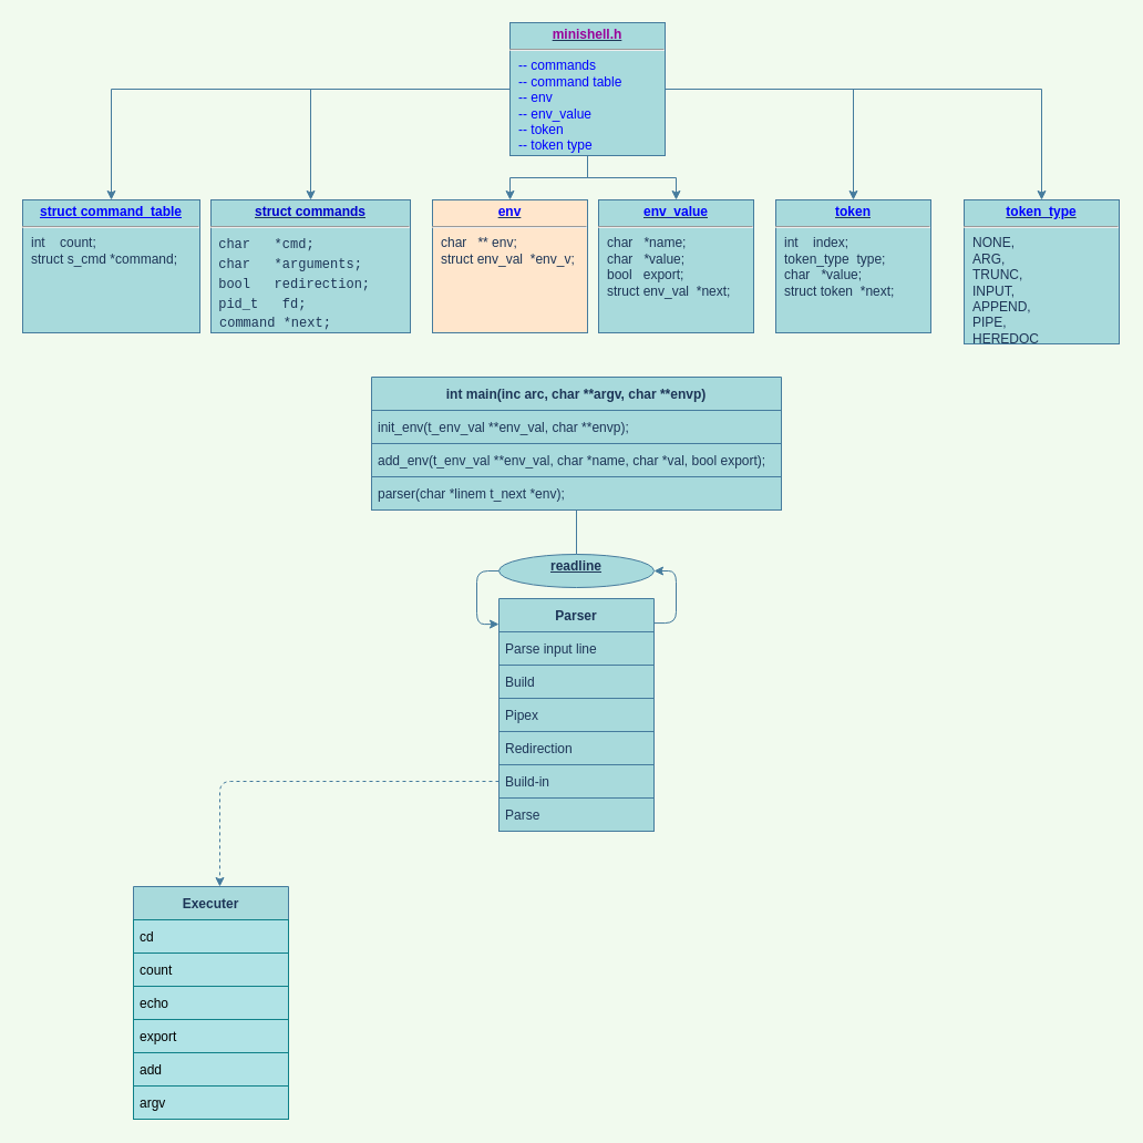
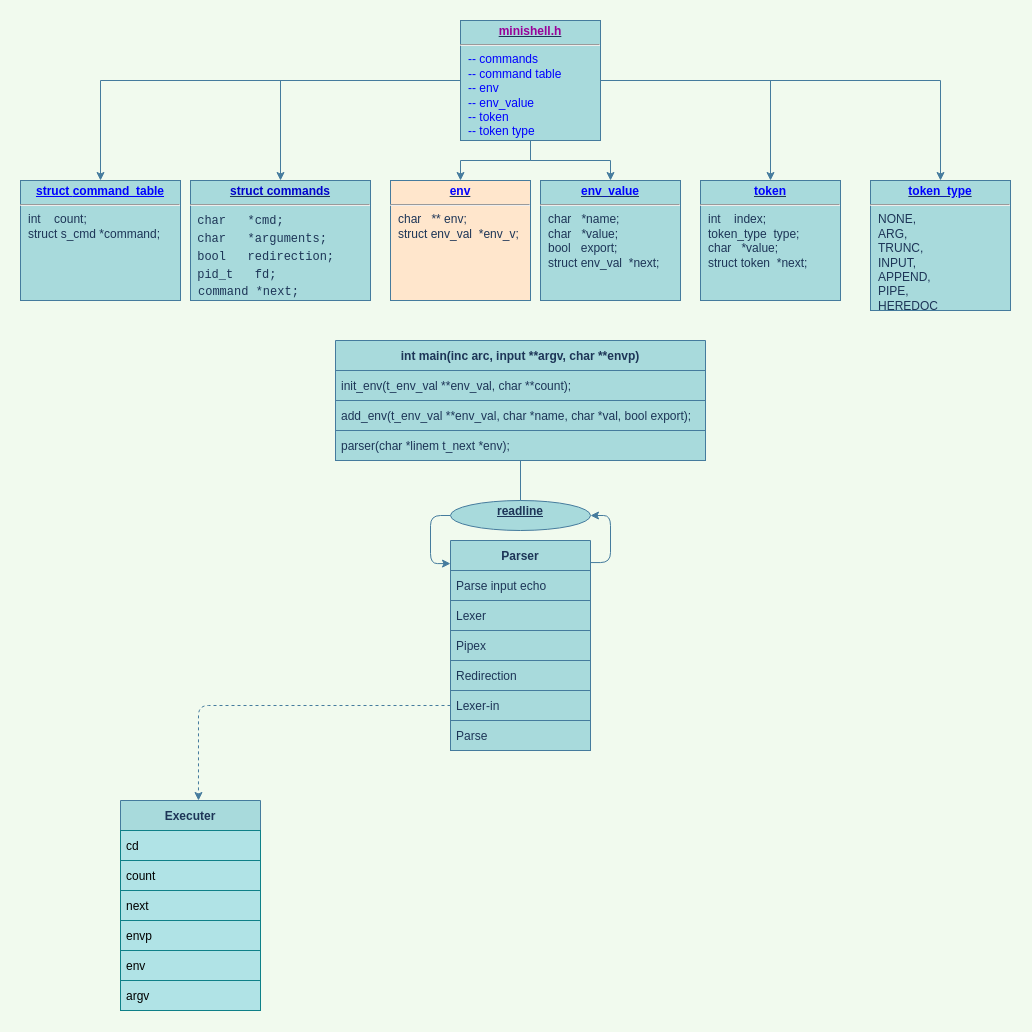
- <mxCell id="19" value="int main(inc arc, char **argv, char **envp)" style="swimlane;fontStyle=1;childLayout=stackLayout;horizontal=1;startSize=30;horizontalStack=0;resizeParent=1;resizeParentMax=0;resizeLast=0;collapsible=1;marginBottom=0;rounded=0;fillColor=#A8DADC;strokeColor=#457B9D;fontColor=#1D3557;" vertex="1" parent="1"><mxGeometry x="335" y="340" width="370" height="120" as="geometry"><mxRectangle x="435" y="380" width="270" height="30" as="alternateBounds" /></mxGeometry></mxCell>
+ <mxCell id="19" value="int main(inc arc, input **argv, char **envp)" style="swimlane;fontStyle=1;childLayout=stackLayout;horizontal=1;startSize=30;horizontalStack=0;resizeParent=1;resizeParentMax=0;resizeLast=0;collapsible=1;marginBottom=0;rounded=0;fillColor=#A8DADC;strokeColor=#457B9D;fontColor=#1D3557;" vertex="1" parent="1"><mxGeometry x="335" y="340" width="370" height="120" as="geometry"><mxRectangle x="435" y="380" width="270" height="30" as="alternateBounds" /></mxGeometry></mxCell>
- <mxCell id="20" value="init_env(t_env_val **env_val, char **envp);" style="text;align=left;verticalAlign=middle;spacingLeft=4;spacingRight=4;overflow=hidden;points=[[0,0.5],[1,0.5]];portConstraint=eastwest;rotatable=0;fillColor=#A8DADC;fontColor=#1D3557;strokeColor=#457B9D;rounded=0;" vertex="1" parent="19"><mxGeometry y="30" width="370" height="30" as="geometry" /></mxCell>
+ <mxCell id="20" value="init_env(t_env_val **env_val, char **count);" style="text;align=left;verticalAlign=middle;spacingLeft=4;spacingRight=4;overflow=hidden;points=[[0,0.5],[1,0.5]];portConstraint=eastwest;rotatable=0;fillColor=#A8DADC;fontColor=#1D3557;strokeColor=#457B9D;rounded=0;" vertex="1" parent="19"><mxGeometry y="30" width="370" height="30" as="geometry" /></mxCell>
- <mxCell id="25" value="Parse input line" style="text;strokeColor=#457B9D;fillColor=#A8DADC;align=left;verticalAlign=middle;spacingLeft=4;spacingRight=4;overflow=hidden;points=[[0,0.5],[1,0.5]];portConstraint=eastwest;rotatable=0;fontColor=#1D3557;rounded=0;" vertex="1" parent="24"><mxGeometry y="30" width="140" height="30" as="geometry" /></mxCell>
+ <mxCell id="25" value="Parse input echo" style="text;strokeColor=#457B9D;fillColor=#A8DADC;align=left;verticalAlign=middle;spacingLeft=4;spacingRight=4;overflow=hidden;points=[[0,0.5],[1,0.5]];portConstraint=eastwest;rotatable=0;fontColor=#1D3557;rounded=0;" vertex="1" parent="24"><mxGeometry y="30" width="140" height="30" as="geometry" /></mxCell>
- <mxCell id="26" value="Build" style="text;strokeColor=#457B9D;fillColor=#A8DADC;align=left;verticalAlign=middle;spacingLeft=4;spacingRight=4;overflow=hidden;points=[[0,0.5],[1,0.5]];portConstraint=eastwest;rotatable=0;fontColor=#1D3557;rounded=0;" vertex="1" parent="24"><mxGeometry y="60" width="140" height="30" as="geometry" /></mxCell>
+ <mxCell id="26" value="Lexer" style="text;strokeColor=#457B9D;fillColor=#A8DADC;align=left;verticalAlign=middle;spacingLeft=4;spacingRight=4;overflow=hidden;points=[[0,0.5],[1,0.5]];portConstraint=eastwest;rotatable=0;fontColor=#1D3557;rounded=0;" vertex="1" parent="24"><mxGeometry y="60" width="140" height="30" as="geometry" /></mxCell>
- <mxCell id="29" value="Build-in" style="text;strokeColor=#457B9D;fillColor=#A8DADC;align=left;verticalAlign=middle;spacingLeft=4;spacingRight=4;overflow=hidden;points=[[0,0.5],[1,0.5]];portConstraint=eastwest;rotatable=0;fontColor=#1D3557;rounded=0;fontStyle=0" vertex="1" parent="24"><mxGeometry y="150" width="140" height="30" as="geometry" /></mxCell>
+ <mxCell id="29" value="Lexer-in" style="text;strokeColor=#457B9D;fillColor=#A8DADC;align=left;verticalAlign=middle;spacingLeft=4;spacingRight=4;overflow=hidden;points=[[0,0.5],[1,0.5]];portConstraint=eastwest;rotatable=0;fontColor=#1D3557;rounded=0;fontStyle=0" vertex="1" parent="24"><mxGeometry y="150" width="140" height="30" as="geometry" /></mxCell>
- <mxCell id="35" value="echo" style="text;strokeColor=#0e8088;fillColor=#b0e3e6;align=left;verticalAlign=middle;spacingLeft=4;spacingRight=4;overflow=hidden;points=[[0,0.5],[1,0.5]];portConstraint=eastwest;rotatable=0;rounded=0;sketch=0;" vertex="1" parent="32"><mxGeometry y="90" width="140" height="30" as="geometry" /></mxCell>
+ <mxCell id="35" value="next" style="text;strokeColor=#0e8088;fillColor=#b0e3e6;align=left;verticalAlign=middle;spacingLeft=4;spacingRight=4;overflow=hidden;points=[[0,0.5],[1,0.5]];portConstraint=eastwest;rotatable=0;rounded=0;sketch=0;" vertex="1" parent="32"><mxGeometry y="90" width="140" height="30" as="geometry" /></mxCell>
- <mxCell id="36" value="export" style="text;strokeColor=#0e8088;fillColor=#b0e3e6;align=left;verticalAlign=middle;spacingLeft=4;spacingRight=4;overflow=hidden;points=[[0,0.5],[1,0.5]];portConstraint=eastwest;rotatable=0;rounded=0;sketch=0;" vertex="1" parent="32"><mxGeometry y="120" width="140" height="30" as="geometry" /></mxCell>
+ <mxCell id="36" value="envp" style="text;strokeColor=#0e8088;fillColor=#b0e3e6;align=left;verticalAlign=middle;spacingLeft=4;spacingRight=4;overflow=hidden;points=[[0,0.5],[1,0.5]];portConstraint=eastwest;rotatable=0;rounded=0;sketch=0;" vertex="1" parent="32"><mxGeometry y="120" width="140" height="30" as="geometry" /></mxCell>
- <mxCell id="37" value="add" style="text;strokeColor=#0e8088;fillColor=#b0e3e6;align=left;verticalAlign=middle;spacingLeft=4;spacingRight=4;overflow=hidden;points=[[0,0.5],[1,0.5]];portConstraint=eastwest;rotatable=0;rounded=0;sketch=0;" vertex="1" parent="32"><mxGeometry y="150" width="140" height="30" as="geometry" /></mxCell>
+ <mxCell id="37" value="env" style="text;strokeColor=#0e8088;fillColor=#b0e3e6;align=left;verticalAlign=middle;spacingLeft=4;spacingRight=4;overflow=hidden;points=[[0,0.5],[1,0.5]];portConstraint=eastwest;rotatable=0;rounded=0;sketch=0;" vertex="1" parent="32"><mxGeometry y="150" width="140" height="30" as="geometry" /></mxCell>
